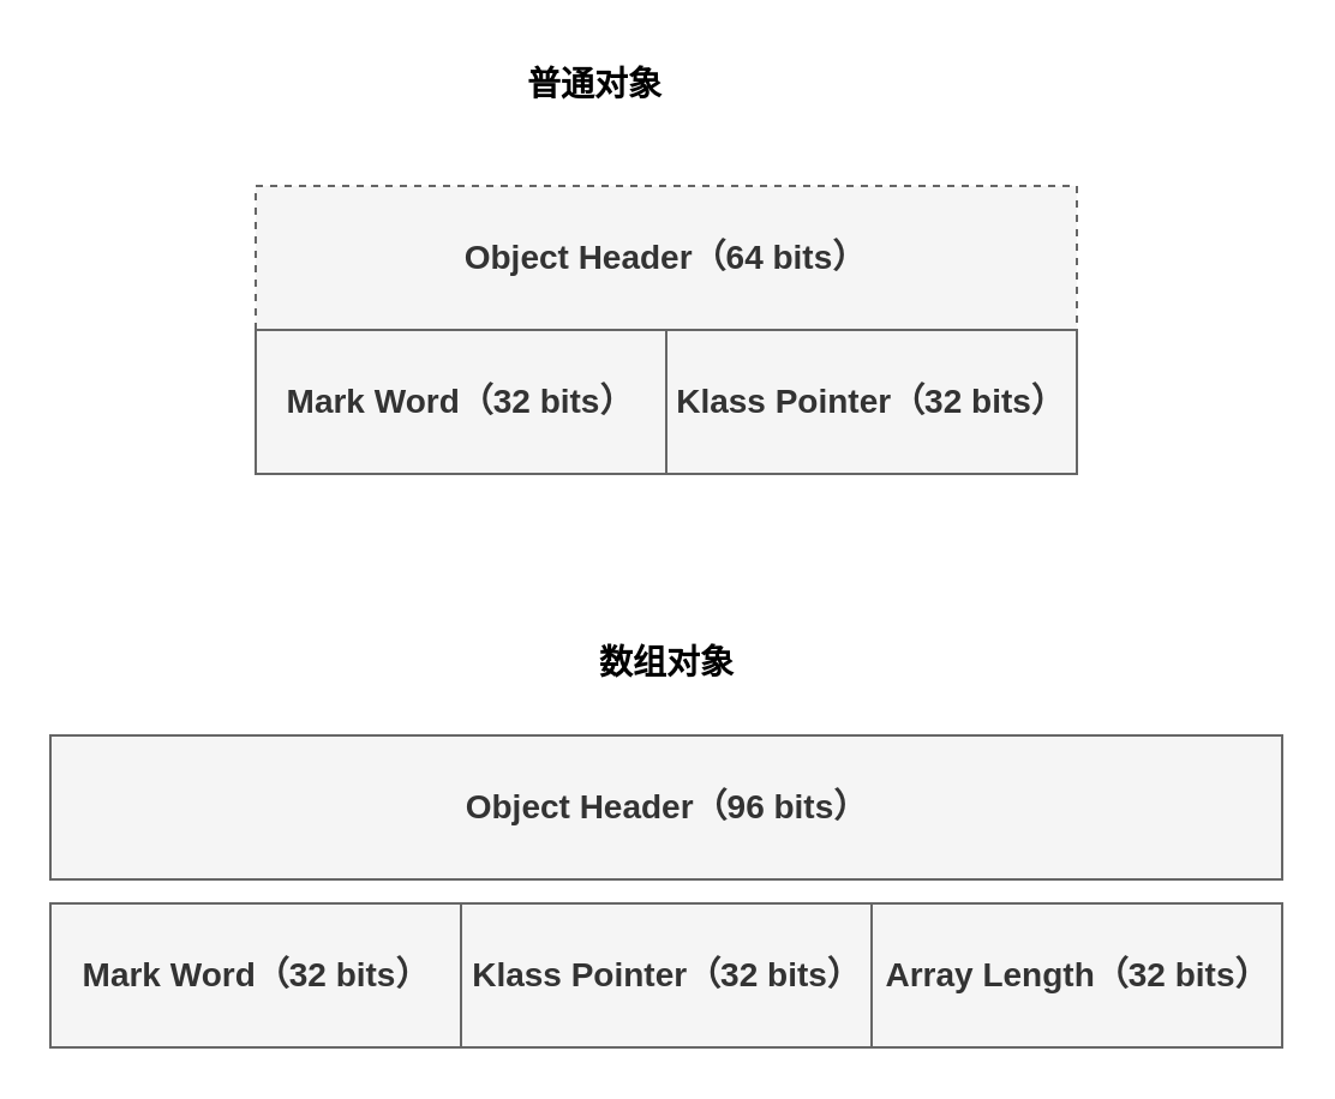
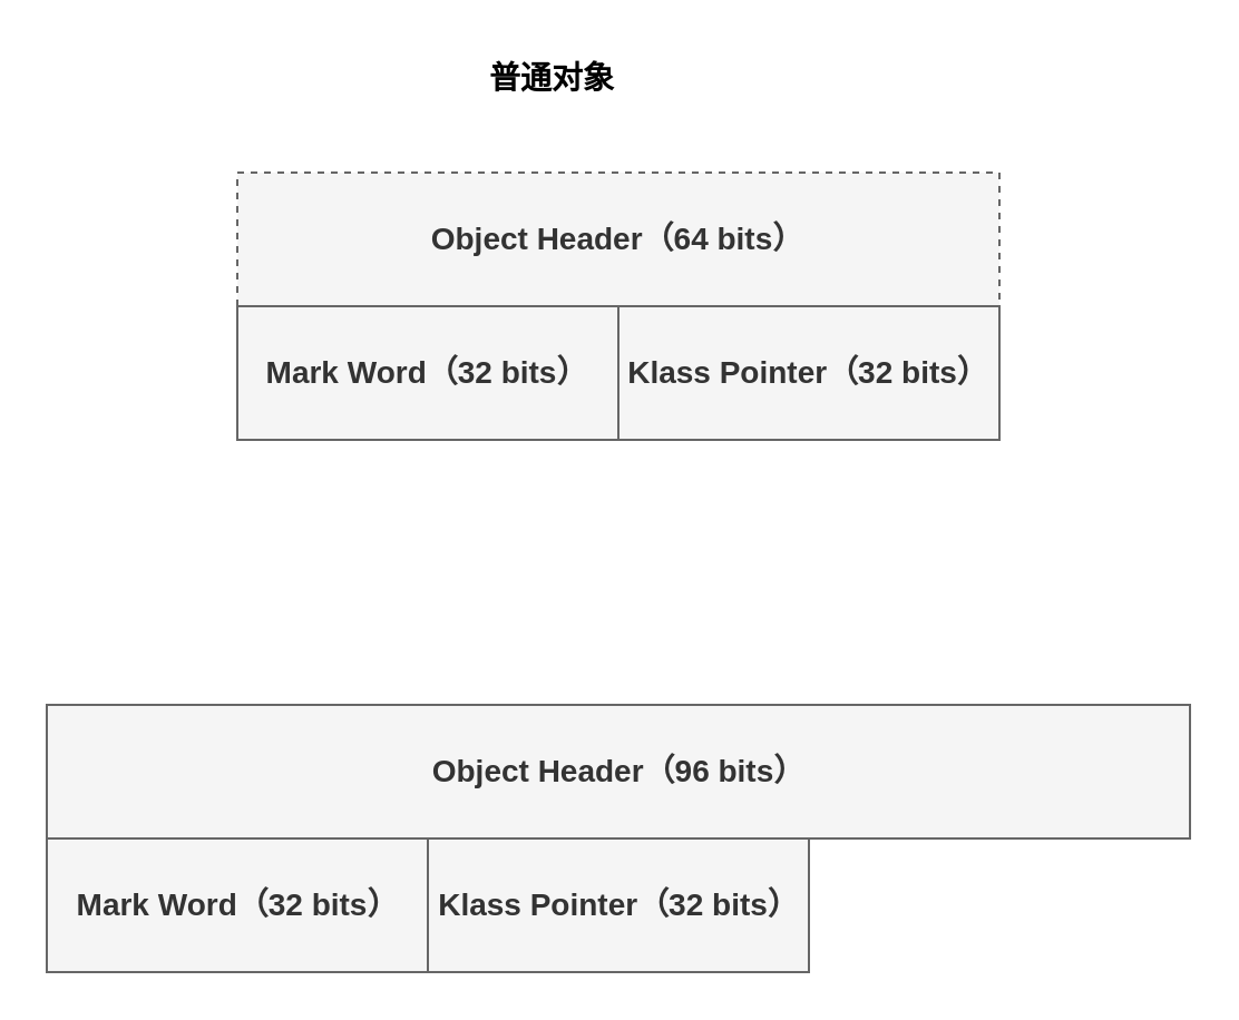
- <mxCell id="9" value="&lt;font style=&quot;font-size: 14px;&quot;&gt;&lt;b&gt;数组对象&lt;/b&gt;&lt;/font&gt;" style="text;html=1;align=center;verticalAlign=middle;resizable=0;points=[];autosize=1;strokeColor=none;fillColor=none;" vertex="1" parent="1"><mxGeometry x="240" y="261" width="74" height="29" as="geometry" /></mxCell>
- <mxCell id="6" value="&lt;font style=&quot;font-size: 14px;&quot;&gt;&lt;b&gt;Object Header（96 bits）&lt;/b&gt;&lt;/font&gt;" style="rounded=0;whiteSpace=wrap;html=1;fillColor=#f5f5f5;fontColor=#333333;strokeColor=#666666;" vertex="1" parent="1"><mxGeometry x="20.5" y="306" width="513" height="60" as="geometry" /></mxCell>
+ <mxCell id="6" value="&lt;font style=&quot;font-size: 14px;&quot;&gt;&lt;b&gt;Object Header（96 bits）&lt;/b&gt;&lt;/font&gt;" style="rounded=0;whiteSpace=wrap;html=1;fillColor=#f5f5f5;fontColor=#333333;strokeColor=#666666;" vertex="1" parent="1"><mxGeometry x="20.5" y="316" width="513" height="60" as="geometry" /></mxCell>
- <mxCell id="10" value="&lt;font style=&quot;&quot;&gt;&lt;span style=&quot;font-size: 14px;&quot;&gt;&lt;b&gt;Array Length&lt;/b&gt;&lt;/span&gt;&lt;b style=&quot;font-size: 14px;&quot;&gt;（32 bits）&lt;/b&gt;&lt;/font&gt;" style="rounded=0;whiteSpace=wrap;html=1;fillColor=#f5f5f5;fontColor=#333333;strokeColor=#666666;align=center;" vertex="1" parent="1"><mxGeometry x="362.5" y="376" width="171" height="60" as="geometry" /></mxCell>
